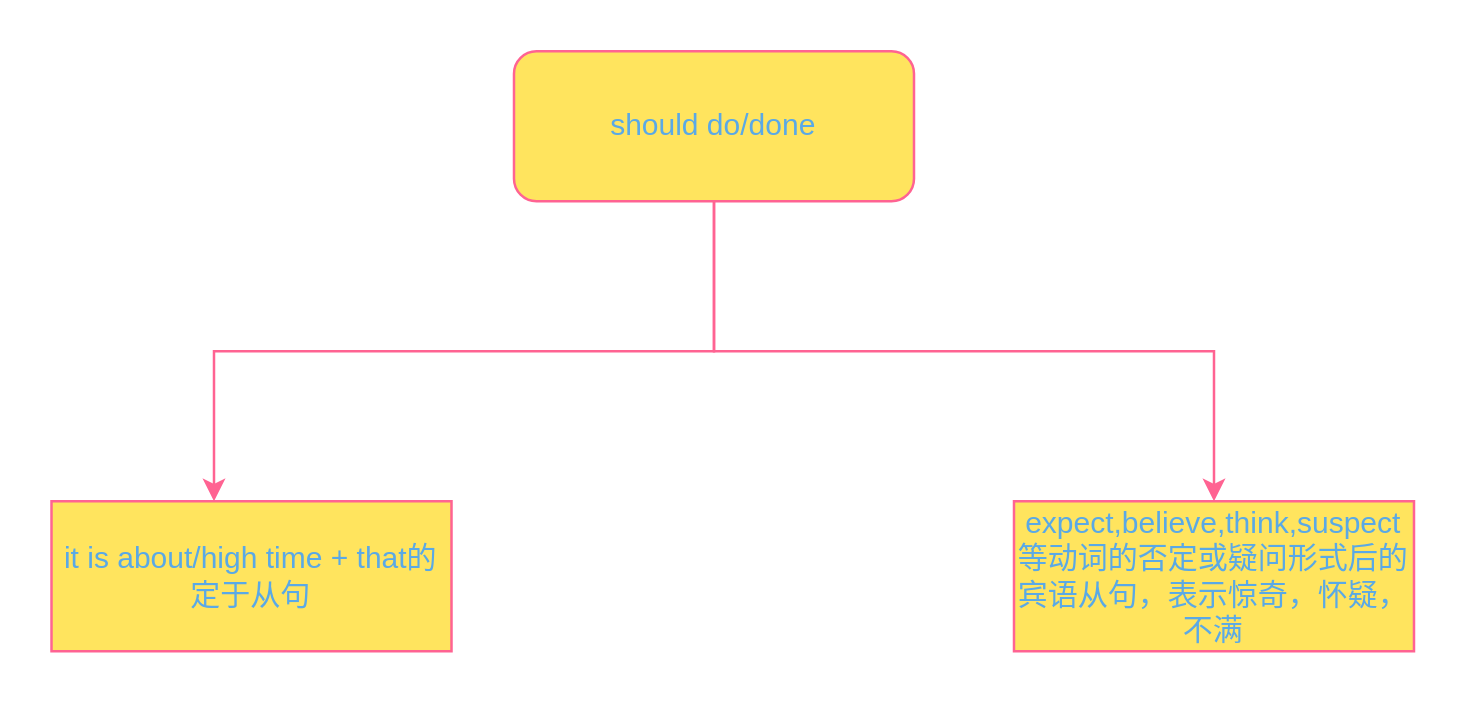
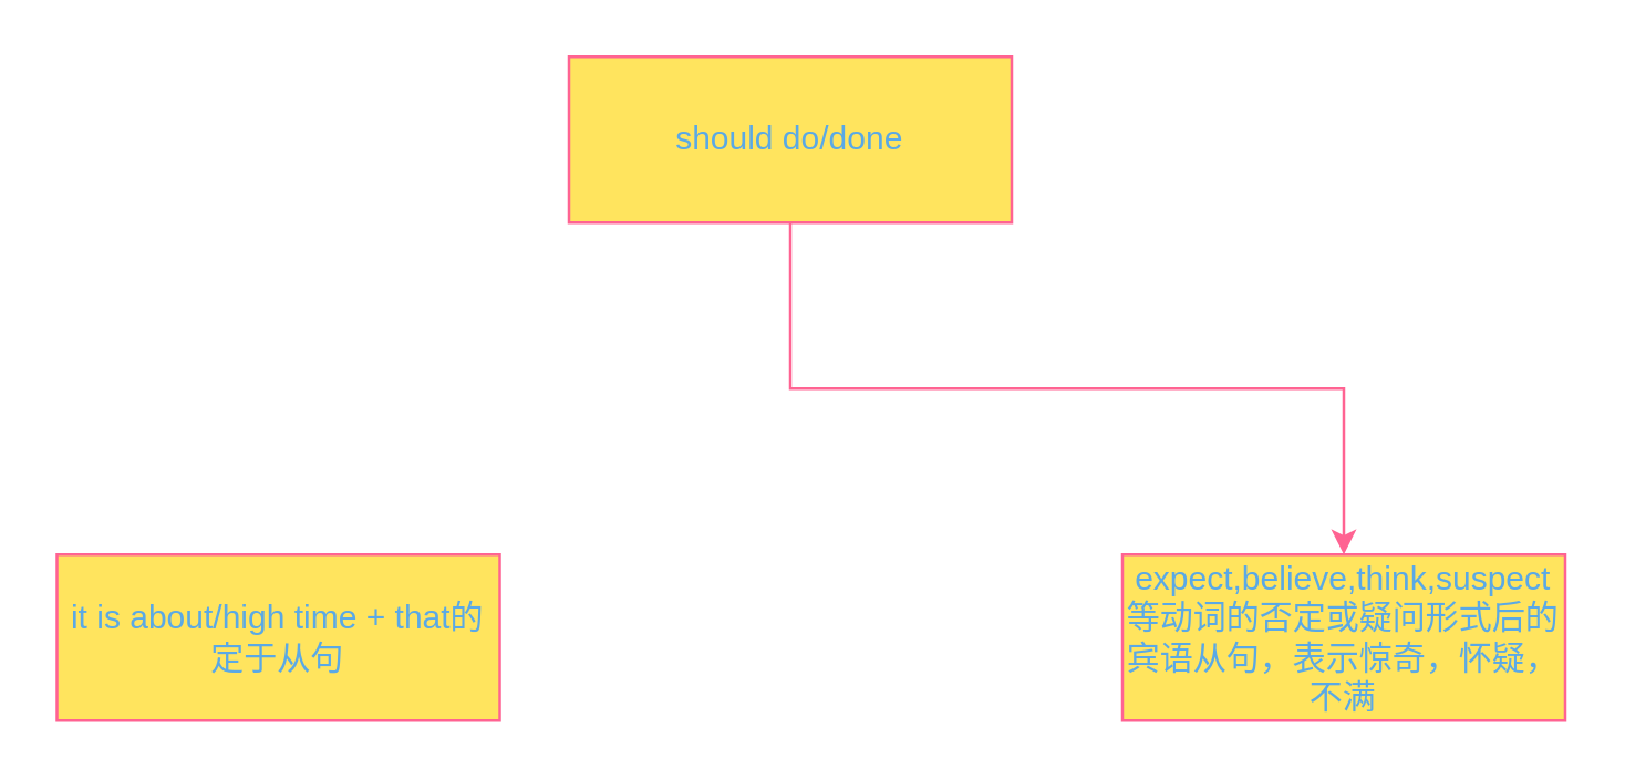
- <mxCell id="4" value="should do/done" style="whiteSpace=wrap;html=1;strokeColor=#FF6392;fontColor=#5AA9E6;fillColor=#FFE45E;rounded=1;" vertex="1" parent="1"><mxGeometry x="205" width="160" height="60" as="geometry" y="20" /></mxCell>
+ <mxCell id="4" value="should do/done" style="rounded=0;whiteSpace=wrap;html=1;strokeColor=#FF6392;fontColor=#5AA9E6;fillColor=#FFE45E;" vertex="1" parent="1"><mxGeometry x="205" width="160" height="60" as="geometry" y="20" /></mxCell>
- <mxCell id="2" value="" style="edgeStyle=orthogonalEdgeStyle;rounded=0;orthogonalLoop=1;jettySize=auto;html=1;strokeColor=#FF6392;fontColor=#5AA9E6;fillColor=#FFE45E;" edge="1" parent="1" source="4" target="5"><mxGeometry relative="1" as="geometry"><Array as="points"><mxPoint x="285" y="140" /><mxPoint x="85" y="140" /></Array></mxGeometry></mxCell>
